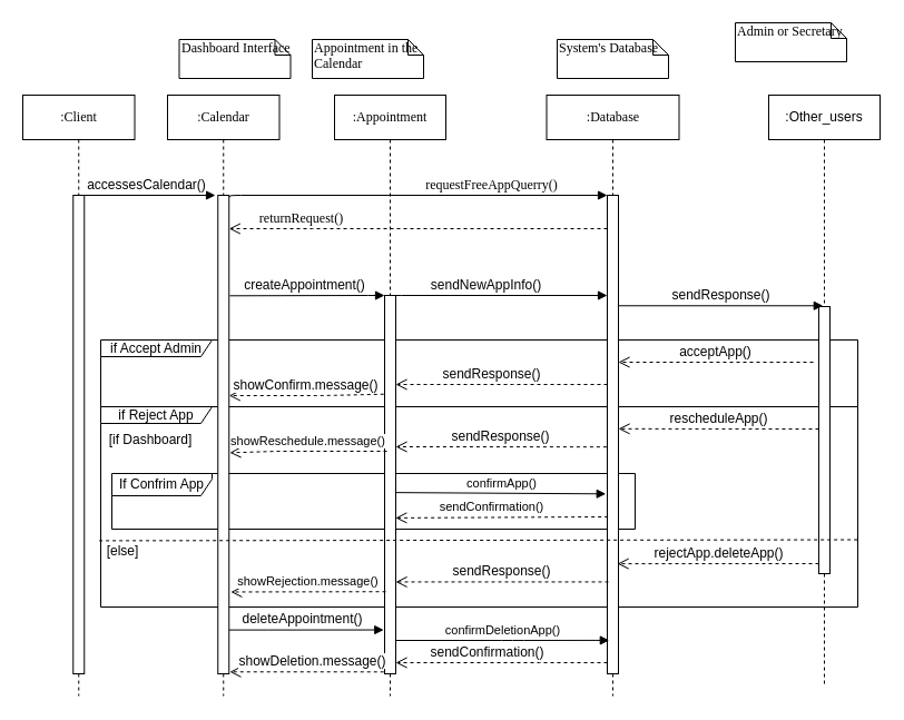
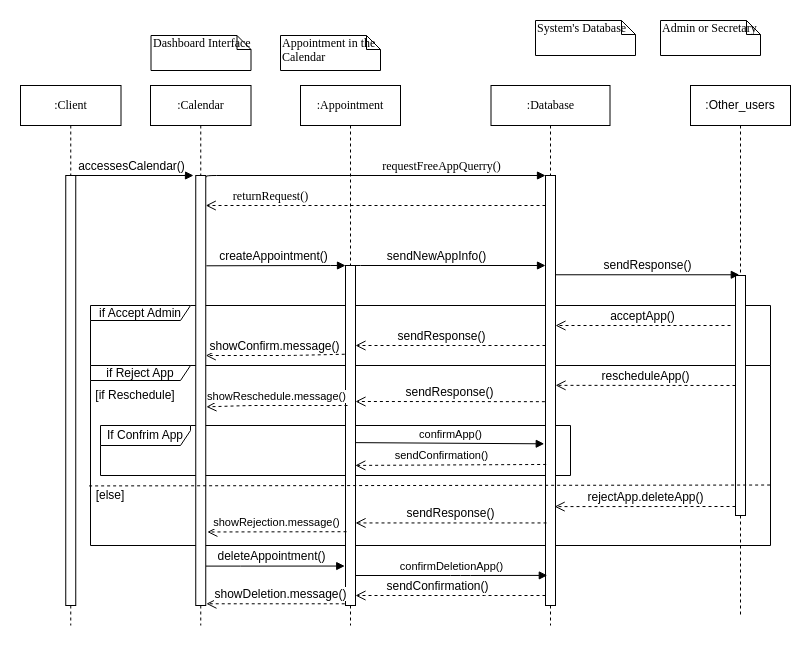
- <mxCell id="10" value="Dashboard Interface" style="shape=note;whiteSpace=wrap;html=1;size=14;verticalAlign=top;align=left;spacingTop=-6;rounded=0;shadow=0;comic=0;labelBackgroundColor=none;strokeWidth=1;fontFamily=Verdana;fontSize=12" parent="1" vertex="1"><mxGeometry x="160.5" y="35" width="100" height="35" as="geometry" /></mxCell>
+ <mxCell id="10" value="Dashboard Interface" style="shape=note;whiteSpace=wrap;html=1;size=14;verticalAlign=top;align=left;spacingTop=-6;rounded=0;shadow=0;comic=0;labelBackgroundColor=none;strokeWidth=1;fontFamily=Verdana;fontSize=12" parent="1" vertex="1"><mxGeometry x="150.5" y="35" width="100" height="35" as="geometry" /></mxCell>
- <mxCell id="11" value="System's Database" style="shape=note;whiteSpace=wrap;html=1;size=14;verticalAlign=top;align=left;spacingTop=-6;rounded=0;shadow=0;comic=0;labelBackgroundColor=none;strokeWidth=1;fontFamily=Verdana;fontSize=12" parent="1" vertex="1"><mxGeometry x="500" y="35" width="100" height="35" as="geometry" /></mxCell>
+ <mxCell id="11" value="System's Database" style="shape=note;whiteSpace=wrap;html=1;size=14;verticalAlign=top;align=left;spacingTop=-6;rounded=0;shadow=0;comic=0;labelBackgroundColor=none;strokeWidth=1;fontFamily=Verdana;fontSize=12" parent="1" vertex="1"><mxGeometry x="535" y="20" width="100" height="35" as="geometry" /></mxCell>
- <mxCell id="28" value="[if Dashboard]" style="text;html=1;strokeColor=none;fillColor=none;align=center;verticalAlign=middle;whiteSpace=wrap;rounded=0;shadow=0;glass=0;comic=0;" parent="1" vertex="1"><mxGeometry x="90" y="385" width="90" height="20" as="geometry" /></mxCell>
+ <mxCell id="28" value="[if Reschedule]" style="text;html=1;strokeColor=none;fillColor=none;align=center;verticalAlign=middle;whiteSpace=wrap;rounded=0;shadow=0;glass=0;comic=0;" parent="1" vertex="1"><mxGeometry x="90" y="385" width="90" height="20" as="geometry" /></mxCell>
